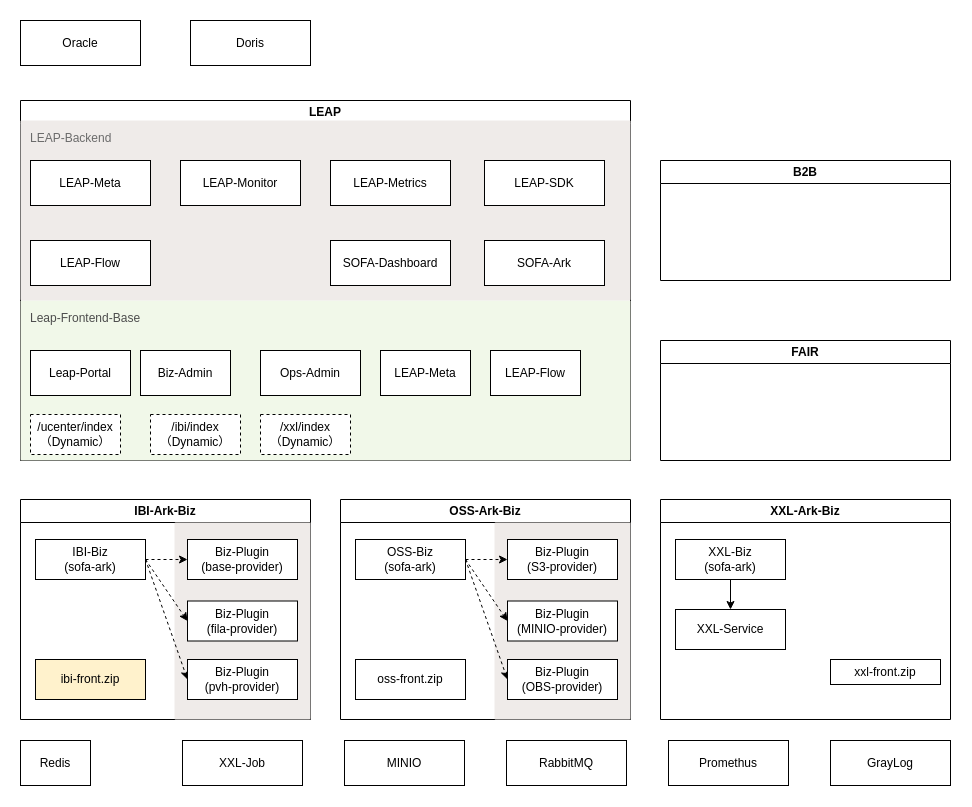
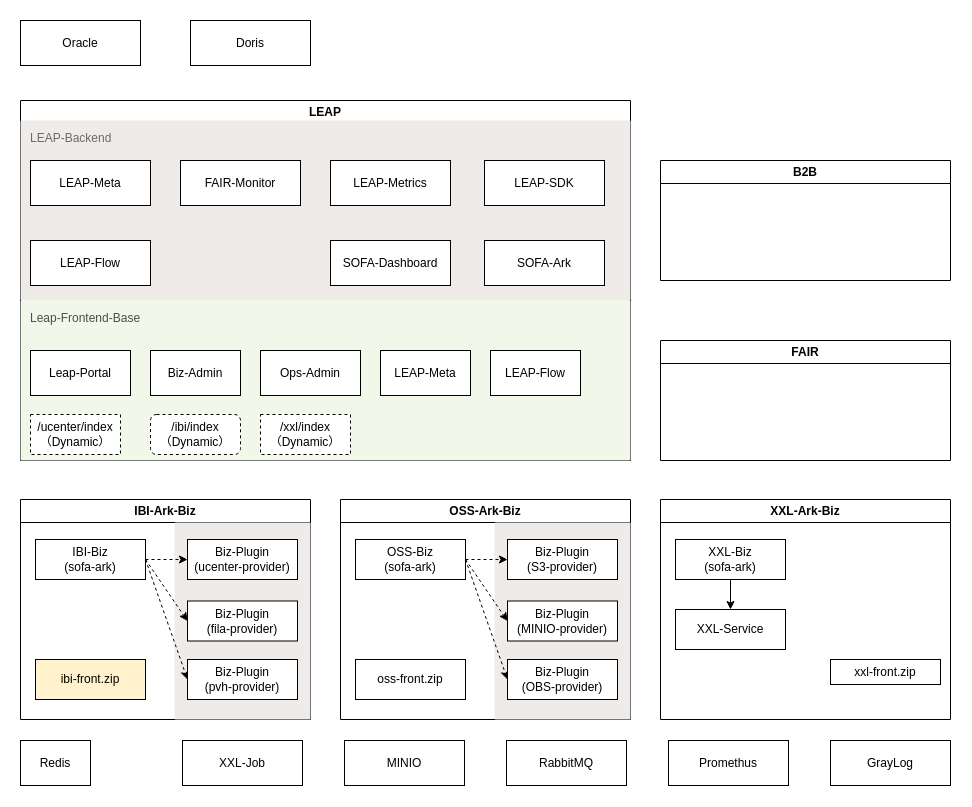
- <mxCell id="24" value="LEAP-Monitor" style="rounded=0;whiteSpace=wrap;html=1;" vertex="1" parent="12"><mxGeometry x="160" y="60" width="120" height="45" as="geometry" /></mxCell>
+ <mxCell id="24" value="FAIR-Monitor" style="rounded=0;whiteSpace=wrap;html=1;" vertex="1" parent="12"><mxGeometry x="160" y="60" width="120" height="45" as="geometry" /></mxCell>
- <mxCell id="15" value="Biz-Admin" style="rounded=0;whiteSpace=wrap;html=1;" vertex="1" parent="12"><mxGeometry x="120" y="250" width="90" height="45" as="geometry" /></mxCell>
+ <mxCell id="15" value="Biz-Admin" style="rounded=0;whiteSpace=wrap;html=1;" vertex="1" parent="12"><mxGeometry x="130" y="250" width="90" height="45" as="geometry" /></mxCell>
- <mxCell id="14" value="/ibi/index&lt;br&gt;（Dynamic）" style="rounded=0;whiteSpace=wrap;html=1;dashed=1;" vertex="1" parent="12"><mxGeometry x="130" y="314" width="90" height="40" as="geometry" /></mxCell>
+ <mxCell id="14" value="/ibi/index&lt;br&gt;（Dynamic）" style="whiteSpace=wrap;html=1;dashed=1;rounded=1;" vertex="1" parent="12"><mxGeometry x="130" y="314" width="90" height="40" as="geometry" /></mxCell>
- <mxCell id="9" value="Biz-Plugin&lt;br&gt;(base-provider)" style="rounded=0;whiteSpace=wrap;html=1;" vertex="1" parent="2"><mxGeometry x="167" y="40" width="110" height="40" as="geometry" /></mxCell>
+ <mxCell id="9" value="Biz-Plugin&lt;br&gt;(ucenter-provider)" style="rounded=0;whiteSpace=wrap;html=1;" vertex="1" parent="2"><mxGeometry x="167" y="40" width="110" height="40" as="geometry" /></mxCell>
